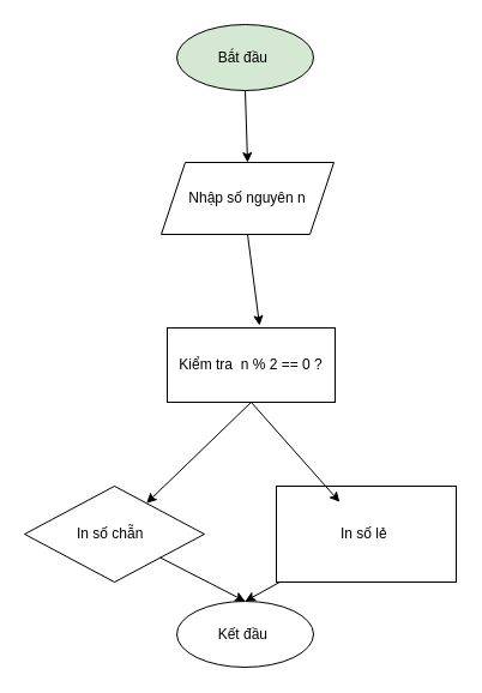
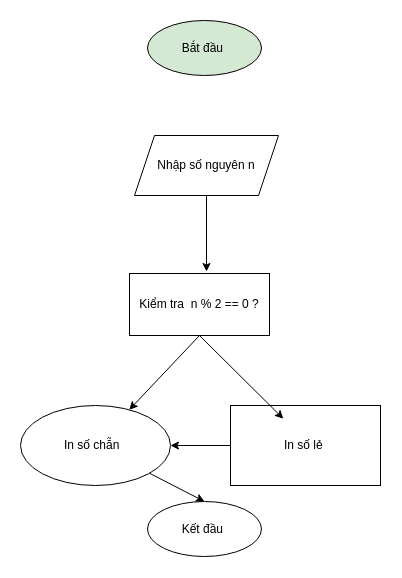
- <mxCell id="13" value="" style="endArrow=classic;html=1;rounded=0;exitX=0.5;exitY=1;exitDx=0;exitDy=0;entryX=0.5;entryY=0;entryDx=0;entryDy=0;" edge="1" parent="1" source="2" target="3"><mxGeometry width="50" height="50" relative="1" as="geometry"><mxPoint x="202" y="293" as="sourcePoint" /><mxPoint x="252" y="243" as="targetPoint" /></mxGeometry></mxCell>
- <mxCell id="4" value="Kiểm tra&amp;nbsp; n % 2 == 0 ?" style="rounded=0;whiteSpace=wrap;html=1;" vertex="1" parent="1"><mxGeometry x="139" y="273" width="140" height="62" as="geometry" /></mxCell>
+ <mxCell id="4" value="Kiểm tra&amp;nbsp; n % 2 == 0 ?" style="rounded=0;whiteSpace=wrap;html=1;" vertex="1" parent="1"><mxGeometry x="129" y="273" width="140" height="62" as="geometry" /></mxCell>
- <mxCell id="5" value="In số chẵn&amp;nbsp;&amp;nbsp;" style="rhombus;whiteSpace=wrap;html=1;" vertex="1" parent="1"><mxGeometry x="20" y="405" width="150" height="80" as="geometry" /></mxCell>
+ <mxCell id="5" value="In số chẵn&amp;nbsp;&amp;nbsp;" style="ellipse;whiteSpace=wrap;html=1;" vertex="1" parent="1"><mxGeometry x="20" y="405" width="150" height="80" as="geometry" /></mxCell>
- <mxCell id="9" value="" style="endArrow=classic;html=1;rounded=0;entryX=0.5;entryY=0;entryDx=0;entryDy=0;" edge="1" parent="1" source="6" target="7"><mxGeometry width="50" height="50" relative="1" as="geometry"><mxPoint x="143" y="475" as="sourcePoint" /><mxPoint x="214" y="511" as="targetPoint" /></mxGeometry></mxCell>
+ <mxCell id="9" value="" style="endArrow=classic;html=1;rounded=0;" edge="1" parent="1" source="6" target="5"><mxGeometry width="50" height="50" relative="1" as="geometry"><mxPoint x="143" y="475" as="sourcePoint" /><mxPoint x="214" y="511" as="targetPoint" /></mxGeometry></mxCell>
